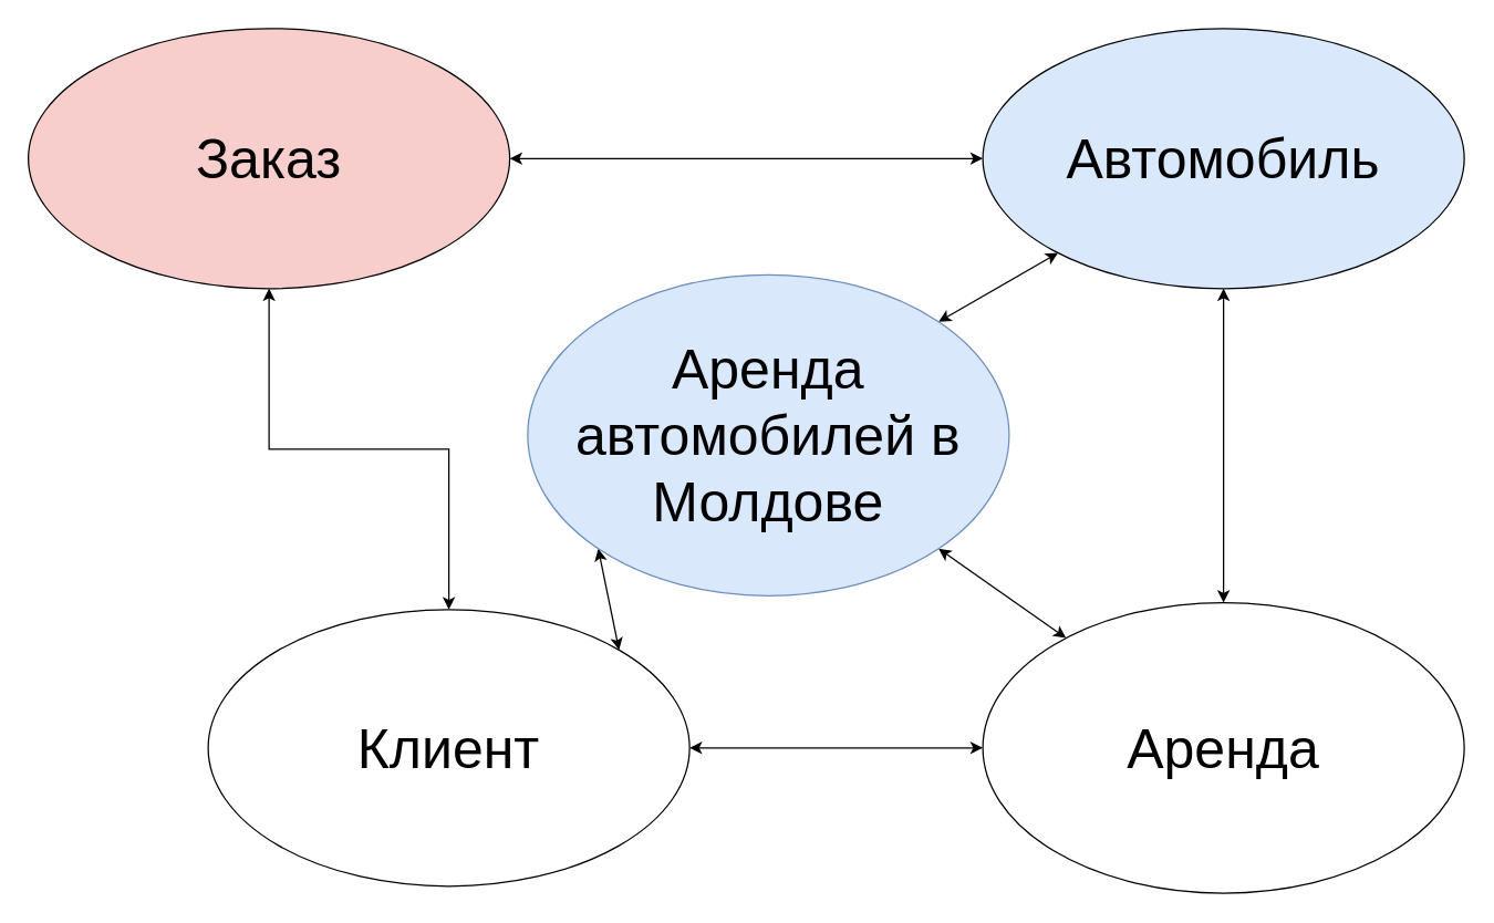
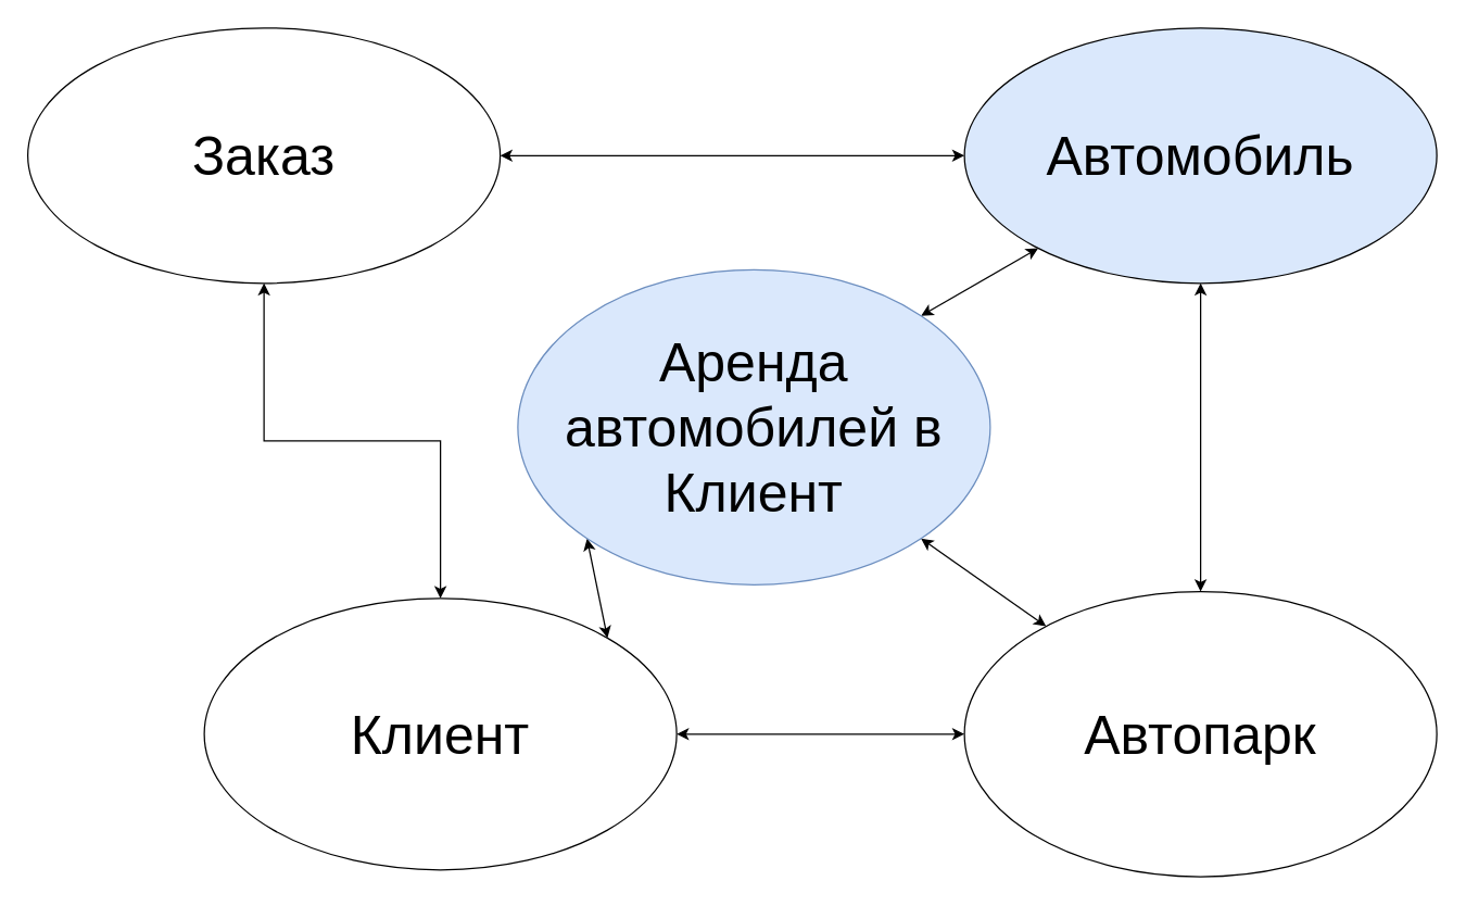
- <mxCell id="10" value="Заказ" style="ellipse;whiteSpace=wrap;html=1;fontSize=40;fillColor=#f8cecc;" parent="1" vertex="1"><mxGeometry x="20" y="20" width="348" height="188" as="geometry" /></mxCell>
+ <mxCell id="10" value="Заказ" style="ellipse;whiteSpace=wrap;html=1;fontSize=40;" parent="1" vertex="1"><mxGeometry x="20" y="20" width="348" height="188" as="geometry" /></mxCell>
- <mxCell id="5" value="Аренда автомобилей в Молдове" style="ellipse;whiteSpace=wrap;html=1;fontSize=40;fillColor=#dae8fc;strokeColor=#6c8ebf;" parent="1" vertex="1"><mxGeometry x="381" y="198" width="348" height="232" as="geometry" /></mxCell>
+ <mxCell id="5" value="Аренда автомобилей в Клиент" style="ellipse;whiteSpace=wrap;html=1;fontSize=40;fillColor=#dae8fc;strokeColor=#6c8ebf;" parent="1" vertex="1"><mxGeometry x="381" y="198" width="348" height="232" as="geometry" /></mxCell>
- <mxCell id="12" value="Аренда" style="ellipse;whiteSpace=wrap;html=1;fontSize=40;" parent="1" vertex="1"><mxGeometry x="710" y="435" width="348" height="210" as="geometry" /></mxCell>
+ <mxCell id="12" value="Автопарк" style="ellipse;whiteSpace=wrap;html=1;fontSize=40;" parent="1" vertex="1"><mxGeometry x="710" y="435" width="348" height="210" as="geometry" /></mxCell>
